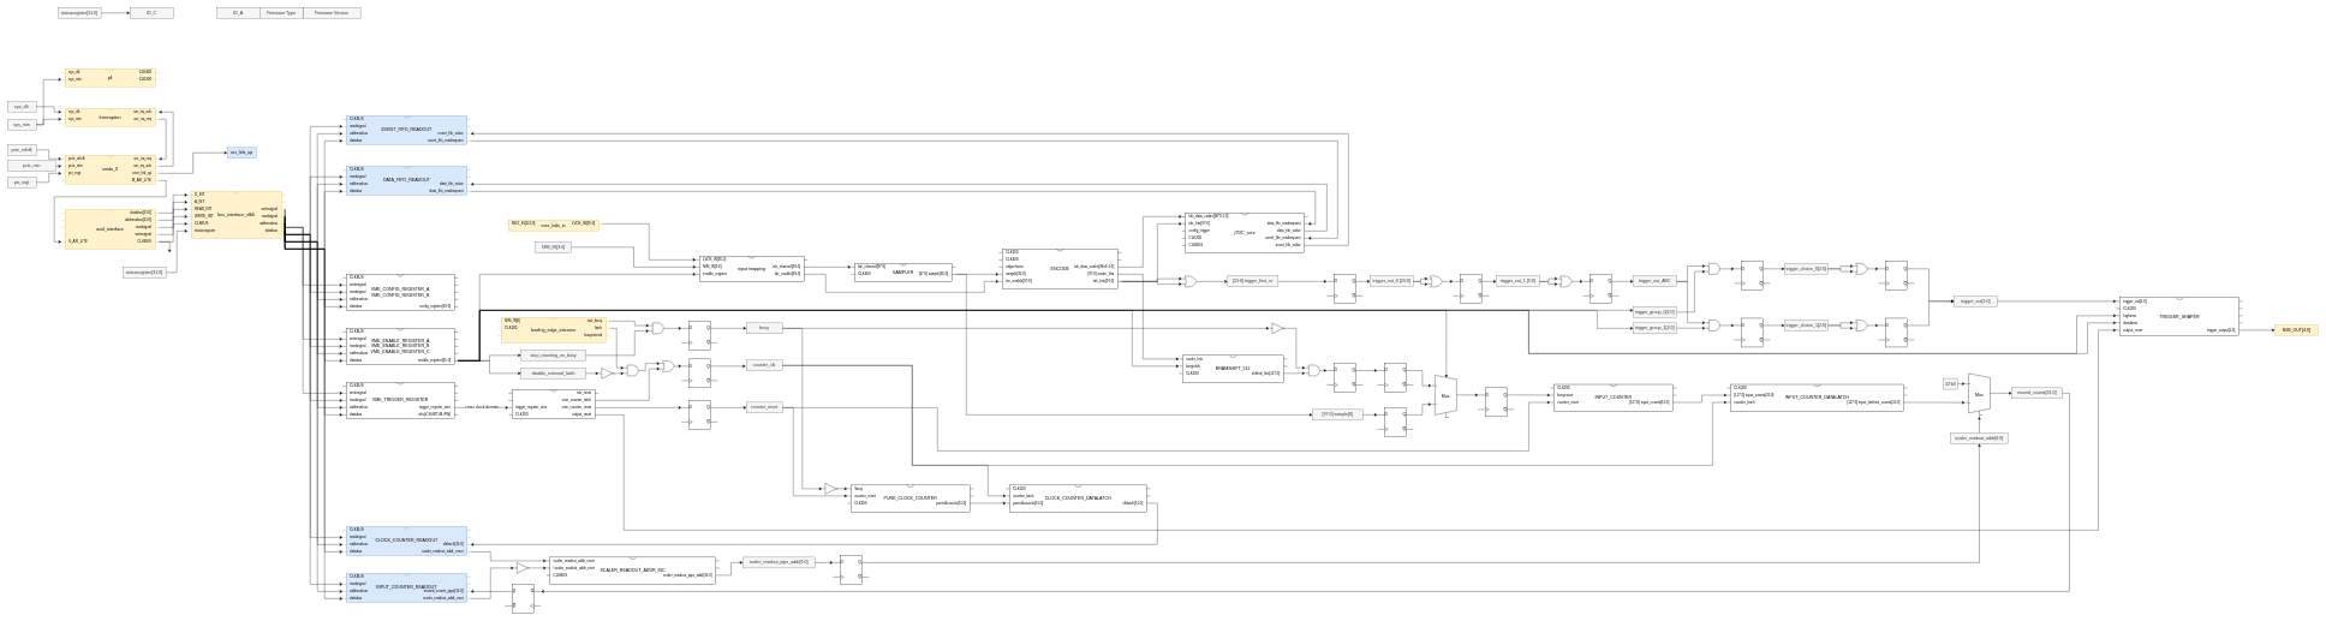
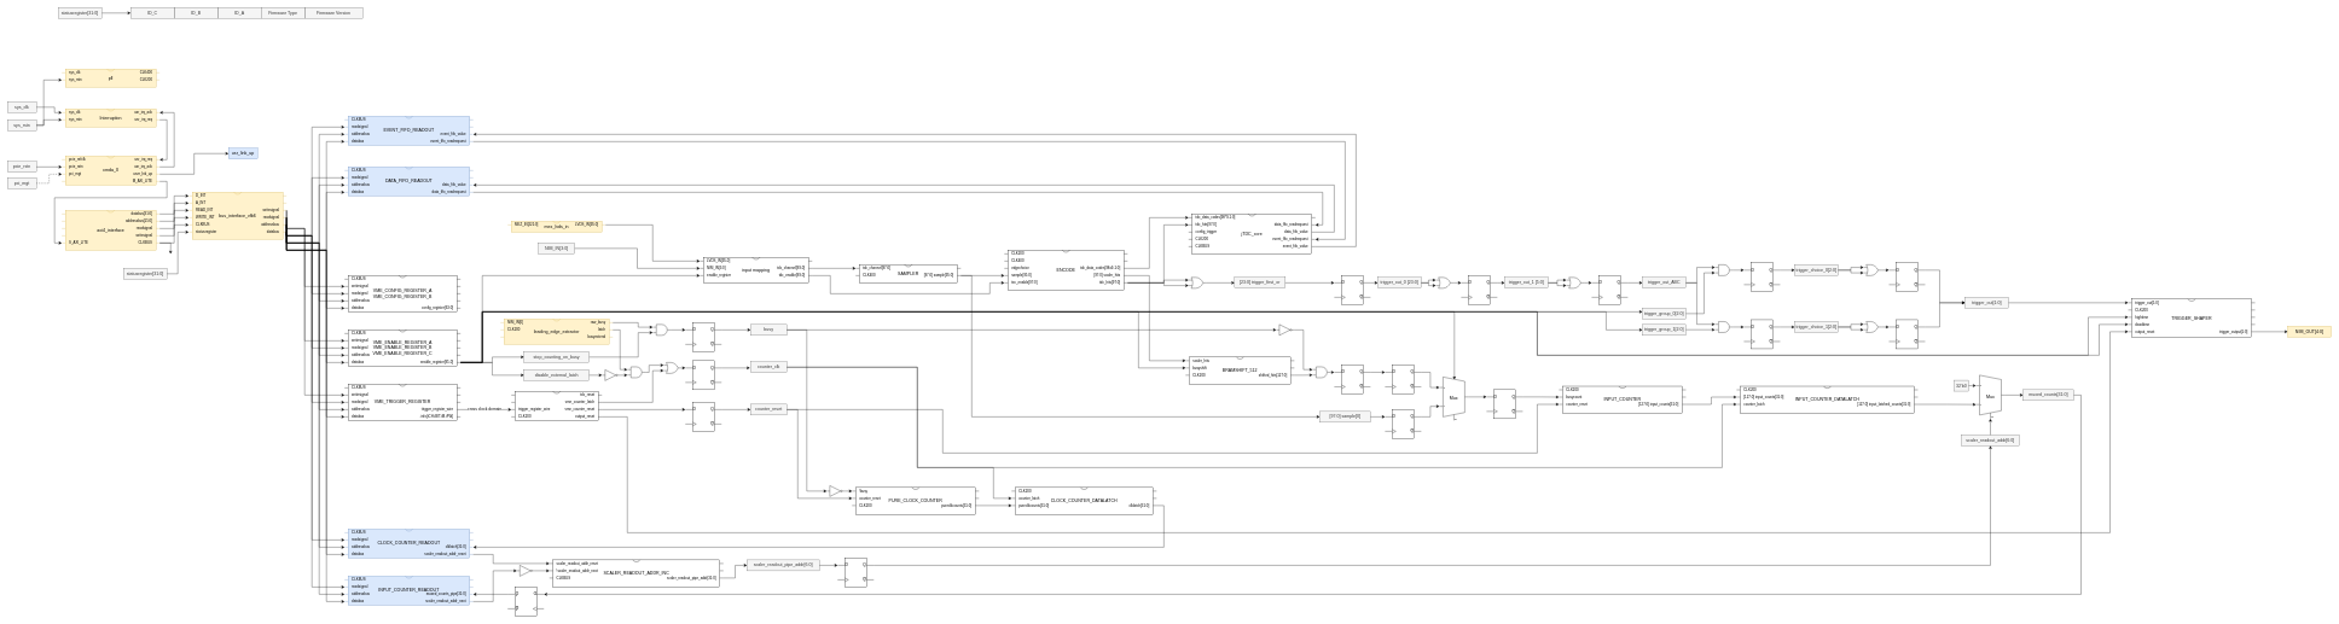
+ <mxCell id="46" value="ID_B" style="text;html=1;align=center;verticalAlign=middle;whiteSpace=wrap;rounded=0;fillColor=#f5f5f5;fontColor=#333333;strokeColor=#666666;" parent="1" vertex="1"><mxGeometry x="480" y="20" width="120" height="30" as="geometry" /></mxCell>
- <mxCell id="222" value="pcie_refclk" style="text;html=1;align=center;verticalAlign=middle;whiteSpace=wrap;rounded=0;fillColor=#f5f5f5;fontColor=#333333;strokeColor=#666666;" parent="1" vertex="1"><mxGeometry x="20" y="400" width="80" height="30" as="geometry" /></mxCell>
- <mxCell id="223" style="edgeStyle=orthogonalEdgeStyle;rounded=0;orthogonalLoop=1;jettySize=auto;html=1;exitX=1;exitY=0.5;exitDx=0;exitDy=0;entryX=0;entryY=0;entryDx=0;entryDy=10;entryPerimeter=0;" parent="1" source="222" target="220" edge="1"><mxGeometry relative="1" as="geometry" /></mxCell>
- <mxCell id="221" value="pcie_rstn" style="text;html=1;align=center;verticalAlign=middle;whiteSpace=wrap;rounded=0;fillColor=#f5f5f5;fontColor=#333333;strokeColor=#666666;" parent="1" vertex="1"><mxGeometry x="20" y="445" width="135" height="30" as="geometry" /></mxCell>
+ <mxCell id="221" value="pcie_rstn" style="text;html=1;align=center;verticalAlign=middle;whiteSpace=wrap;rounded=0;fillColor=#f5f5f5;fontColor=#333333;strokeColor=#666666;" parent="1" vertex="1"><mxGeometry x="20" y="445" width="80" height="30" as="geometry" /></mxCell>
- <mxCell id="225" style="edgeStyle=orthogonalEdgeStyle;rounded=0;orthogonalLoop=1;jettySize=auto;html=1;exitX=1;exitY=0.5;exitDx=0;exitDy=0;entryX=0;entryY=0;entryDx=0;entryDy=50;entryPerimeter=0;" parent="1" source="218" target="220" edge="1"><mxGeometry relative="1" as="geometry" /></mxCell>
+ <mxCell id="225" style="edgeStyle=orthogonalEdgeStyle;rounded=0;orthogonalLoop=1;jettySize=auto;html=1;exitX=1;exitY=0.5;exitDx=0;exitDy=0;entryX=0;entryY=0;entryDx=0;entryDy=50;entryPerimeter=0;dashed=1;" parent="1" source="218" target="220" edge="1"><mxGeometry relative="1" as="geometry" /></mxCell>
